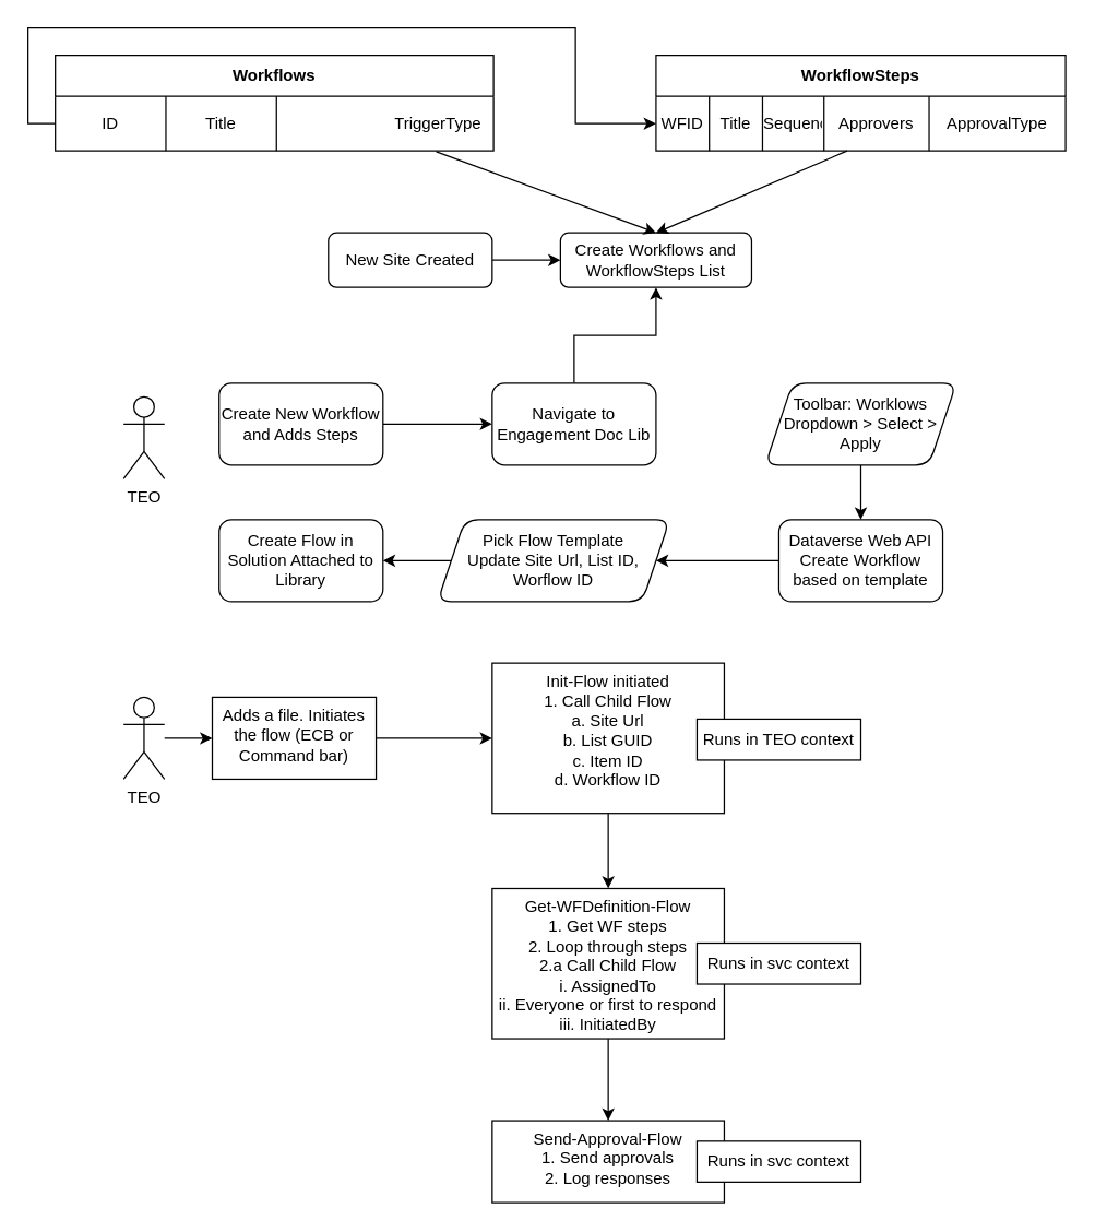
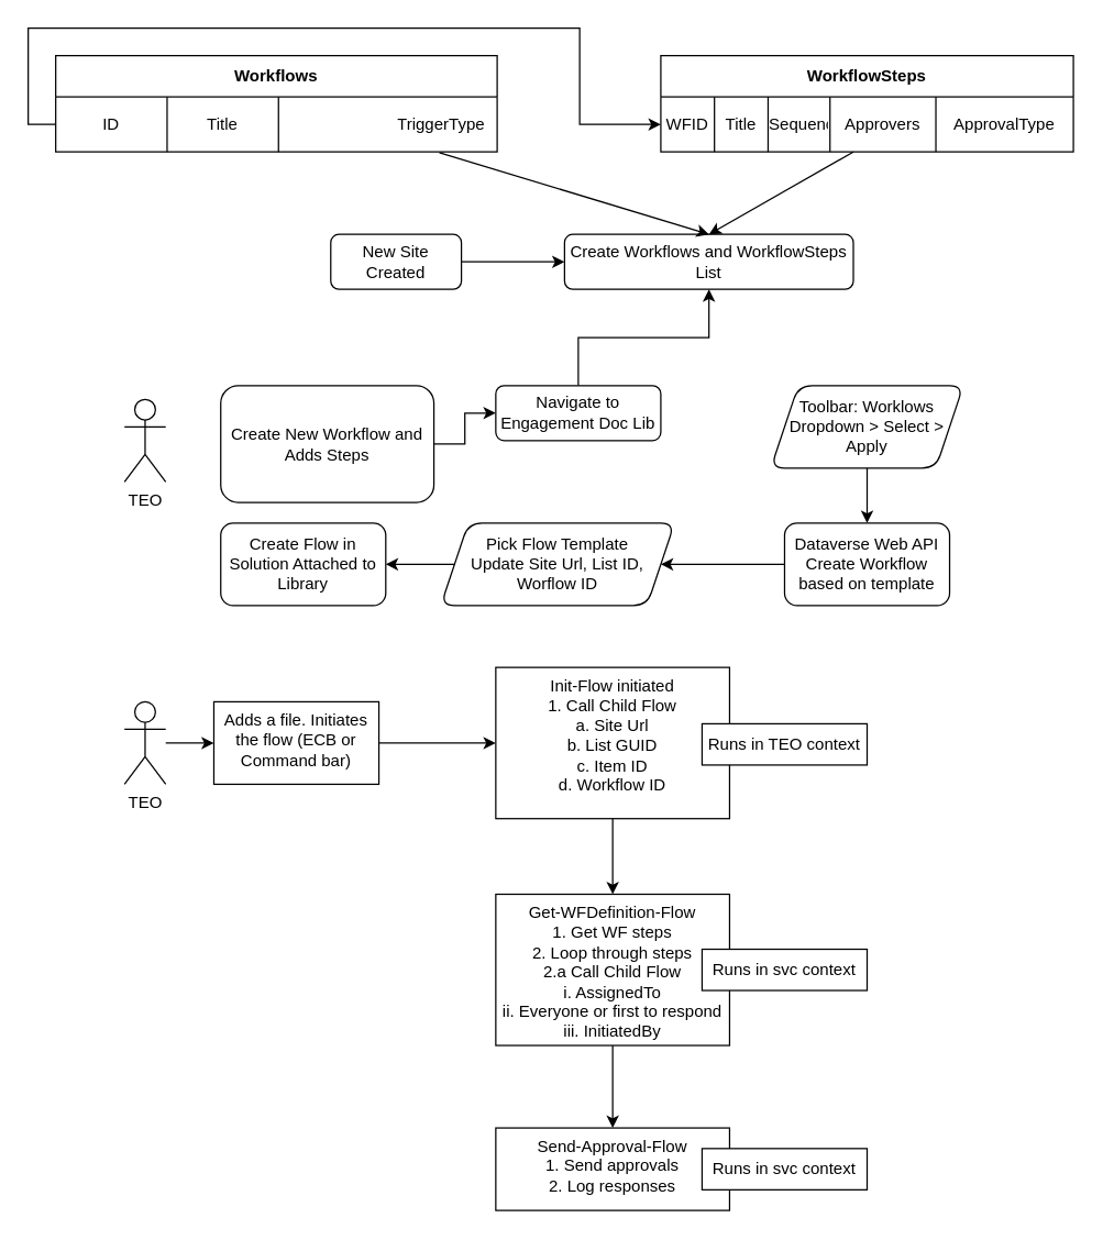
- <mxCell id="3" value="New Site Created" style="rounded=1;whiteSpace=wrap;html=1;fontSize=12;glass=0;strokeWidth=1;shadow=0;" parent="1" vertex="1"><mxGeometry x="240" y="170" width="120" height="40" as="geometry" /></mxCell>
+ <mxCell id="3" value="New Site Created" style="rounded=1;whiteSpace=wrap;html=1;fontSize=12;glass=0;strokeWidth=1;shadow=0;" parent="1" vertex="1"><mxGeometry x="240" y="170" width="95" height="40" as="geometry" /></mxCell>
- <mxCell id="4" value="Create Workflows and WorkflowSteps List" style="rounded=1;whiteSpace=wrap;html=1;" vertex="1" parent="1"><mxGeometry x="410" y="170" width="140" height="40" as="geometry" /></mxCell>
+ <mxCell id="4" value="Create Workflows and WorkflowSteps List" style="rounded=1;whiteSpace=wrap;html=1;" vertex="1" parent="1"><mxGeometry x="410" y="170" width="210" height="40" as="geometry" /></mxCell>
- <mxCell id="8" value="Create New Workflow and Adds Steps" style="rounded=1;whiteSpace=wrap;html=1;" vertex="1" parent="1"><mxGeometry x="160" y="280" width="120" height="60" as="geometry" /></mxCell>
+ <mxCell id="8" value="Create New Workflow and Adds Steps" style="rounded=1;whiteSpace=wrap;html=1;" vertex="1" parent="1"><mxGeometry x="160" y="280" width="155" height="85" as="geometry" /></mxCell>
- <mxCell id="10" value="Navigate to Engagement Doc Lib" style="whiteSpace=wrap;html=1;rounded=1;" vertex="1" parent="1"><mxGeometry x="360" y="280" width="120" height="60" as="geometry" /></mxCell>
+ <mxCell id="10" value="Navigate to Engagement Doc Lib" style="whiteSpace=wrap;html=1;rounded=1;" vertex="1" parent="1"><mxGeometry x="360" y="280" width="120" height="40" as="geometry" /></mxCell>
